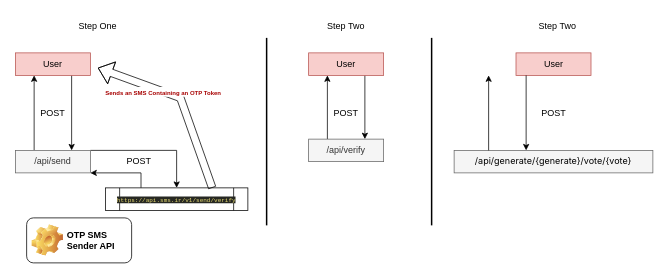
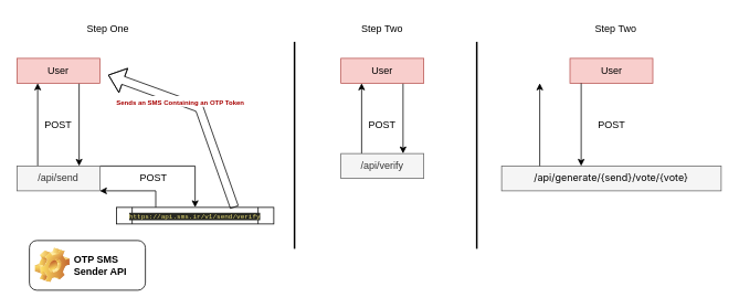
- <mxCell id="21" value="&lt;span style=&quot;font-family: Inter, system-ui, -apple-system, BlinkMacSystemFont, &amp;quot;Segoe UI&amp;quot;, Roboto, Oxygen, Ubuntu, Cantarell, &amp;quot;Fira Sans&amp;quot;, &amp;quot;Droid Sans&amp;quot;, Helvetica, Arial, sans-serif; text-align: left; white-space-collapse: preserve;&quot;&gt;&lt;font style=&quot;color: rgb(0, 0, 0);&quot;&gt;/api/generate/{generate}/vote/{vote}&lt;/font&gt;&lt;/span&gt;" style="text;html=1;align=center;verticalAlign=middle;whiteSpace=wrap;rounded=0;fillColor=#f5f5f5;fontColor=#333333;strokeColor=#666666;" vertex="1" parent="1"><mxGeometry x="605" y="200" width="265" height="30" as="geometry" /></mxCell>
+ <mxCell id="21" value="&lt;span style=&quot;font-family: Inter, system-ui, -apple-system, BlinkMacSystemFont, &amp;quot;Segoe UI&amp;quot;, Roboto, Oxygen, Ubuntu, Cantarell, &amp;quot;Fira Sans&amp;quot;, &amp;quot;Droid Sans&amp;quot;, Helvetica, Arial, sans-serif; text-align: left; white-space-collapse: preserve;&quot;&gt;&lt;font style=&quot;color: rgb(0, 0, 0);&quot;&gt;/api/generate/{send}/vote/{vote}&lt;/font&gt;&lt;/span&gt;" style="text;html=1;align=center;verticalAlign=middle;whiteSpace=wrap;rounded=0;fillColor=#f5f5f5;fontColor=#333333;strokeColor=#666666;" vertex="1" parent="1"><mxGeometry x="605" y="200" width="265" height="30" as="geometry" /></mxCell>
- <mxCell id="16" value="&lt;span style=&quot;color: rgb(230, 219, 116); font-family: &amp;quot;Times New Roman (Headings CS)&amp;quot;, Consolas, &amp;quot;Courier New&amp;quot;, monospace; font-size: 8px; white-space: pre; background-color: rgb(39, 40, 34);&quot;&gt;https://api.sms.ir/v1/send/verify&lt;/span&gt;" style="shape=process;whiteSpace=wrap;html=1;backgroundOutline=1;" vertex="1" parent="1"><mxGeometry x="140" y="250" width="190" height="30" as="geometry" /></mxCell>
+ <mxCell id="16" value="&lt;span style=&quot;color: rgb(230, 219, 116); font-family: &amp;quot;Times New Roman (Headings CS)&amp;quot;, Consolas, &amp;quot;Courier New&amp;quot;, monospace; font-size: 8px; white-space: pre; background-color: rgb(39, 40, 34);&quot;&gt;https://api.sms.ir/v1/send/verify&lt;/span&gt;" style="shape=process;whiteSpace=wrap;html=1;backgroundOutline=1;" vertex="1" parent="1"><mxGeometry x="140" y="250" width="190" height="20" as="geometry" /></mxCell>
